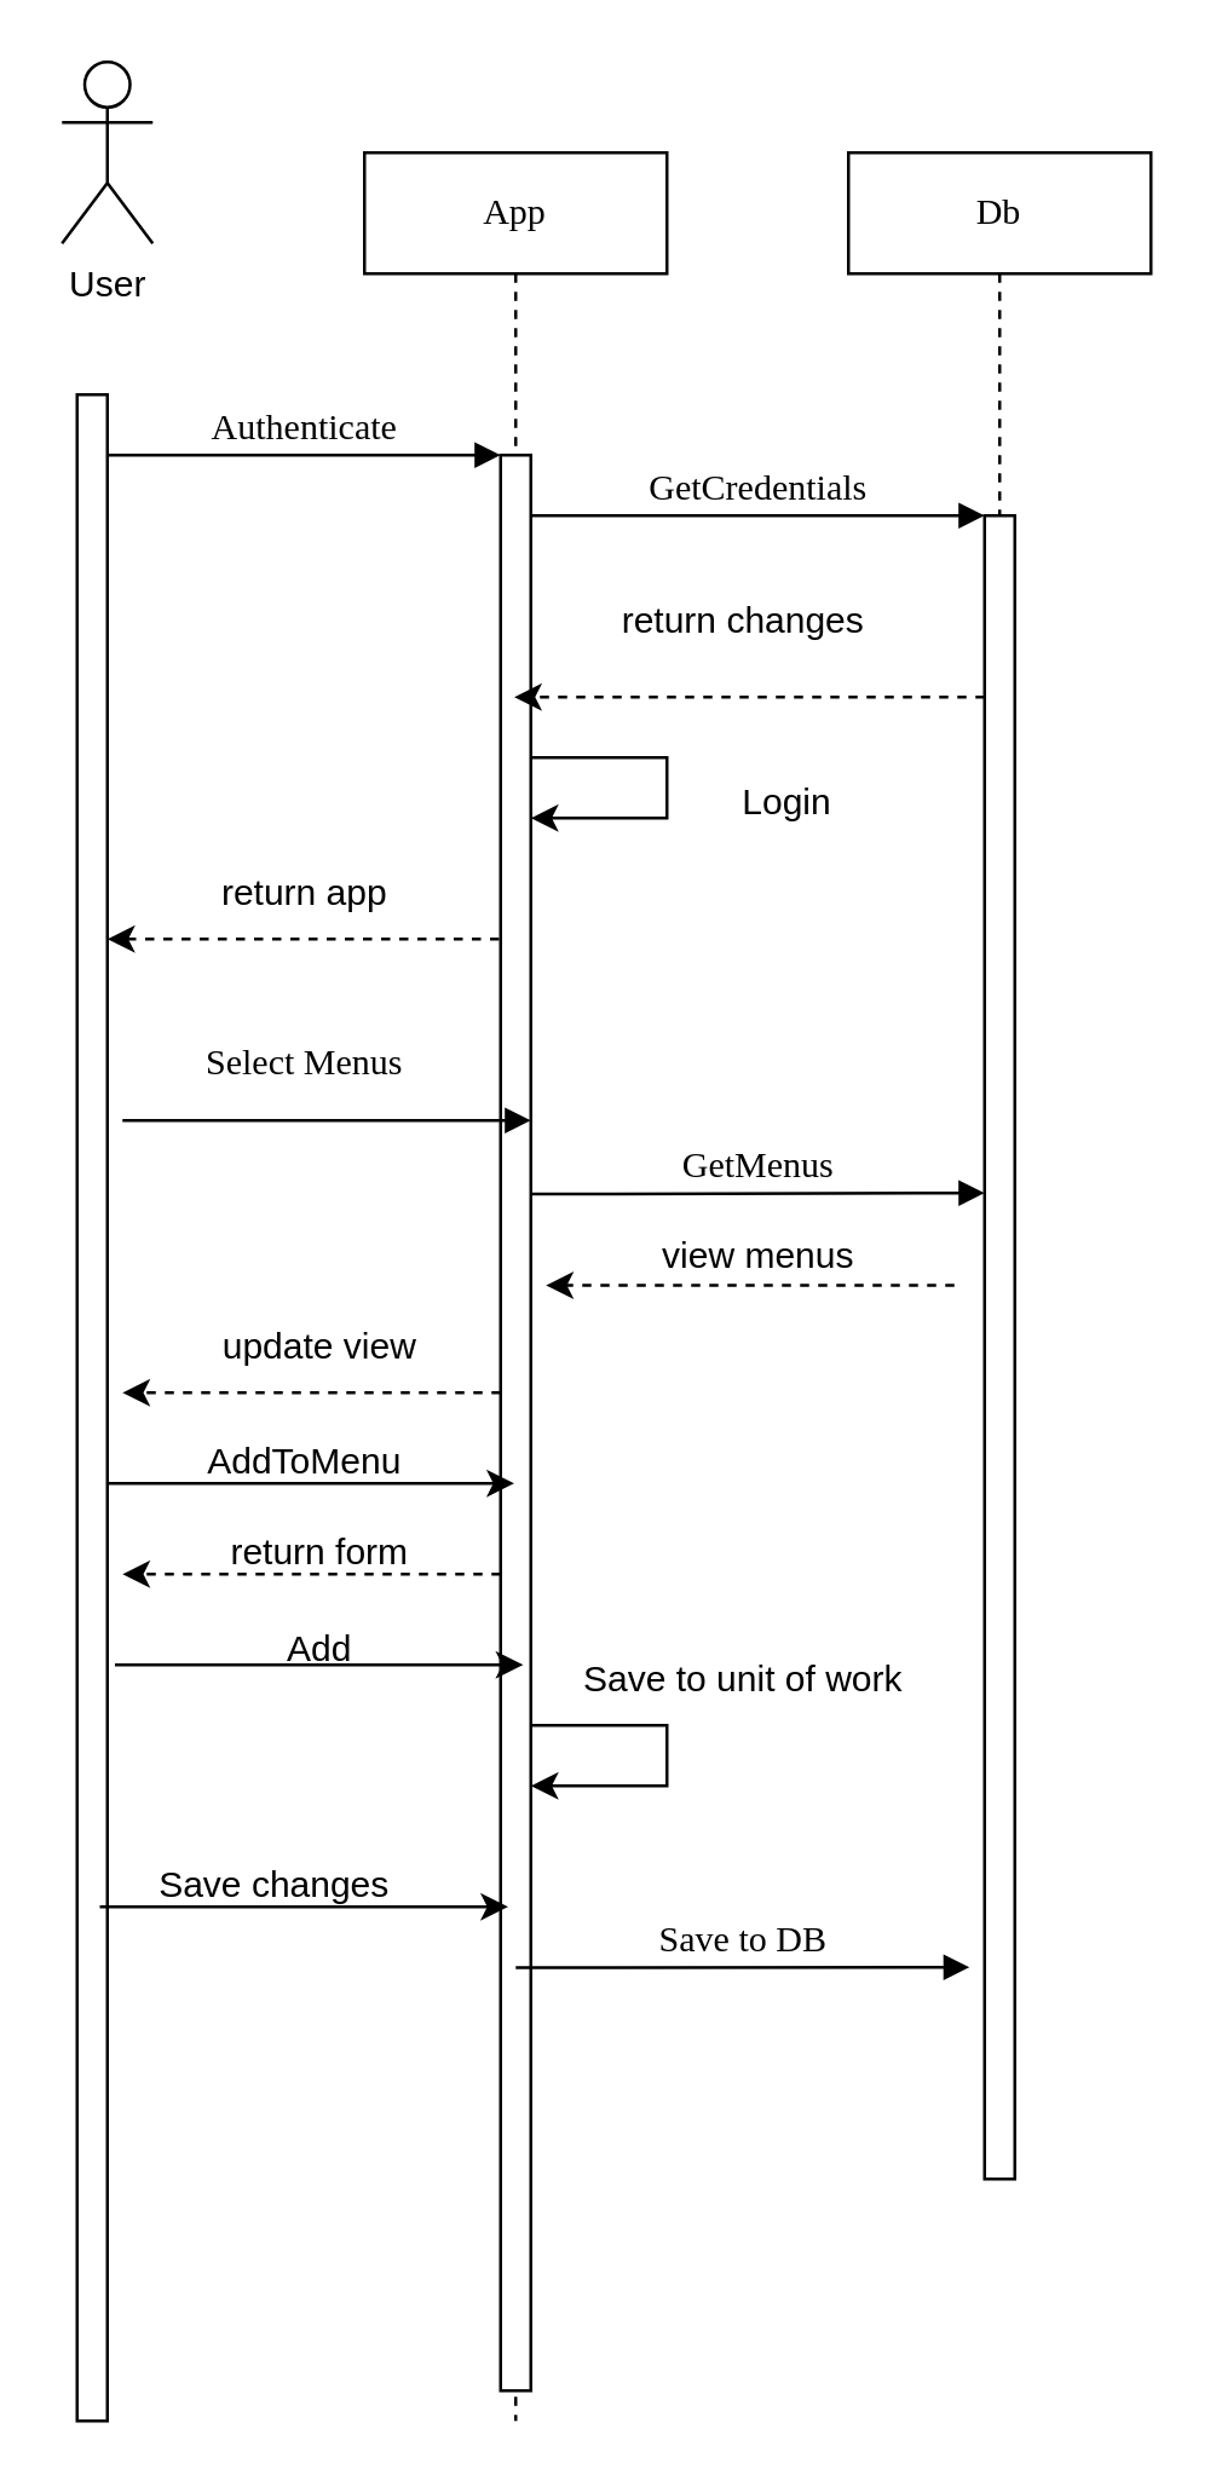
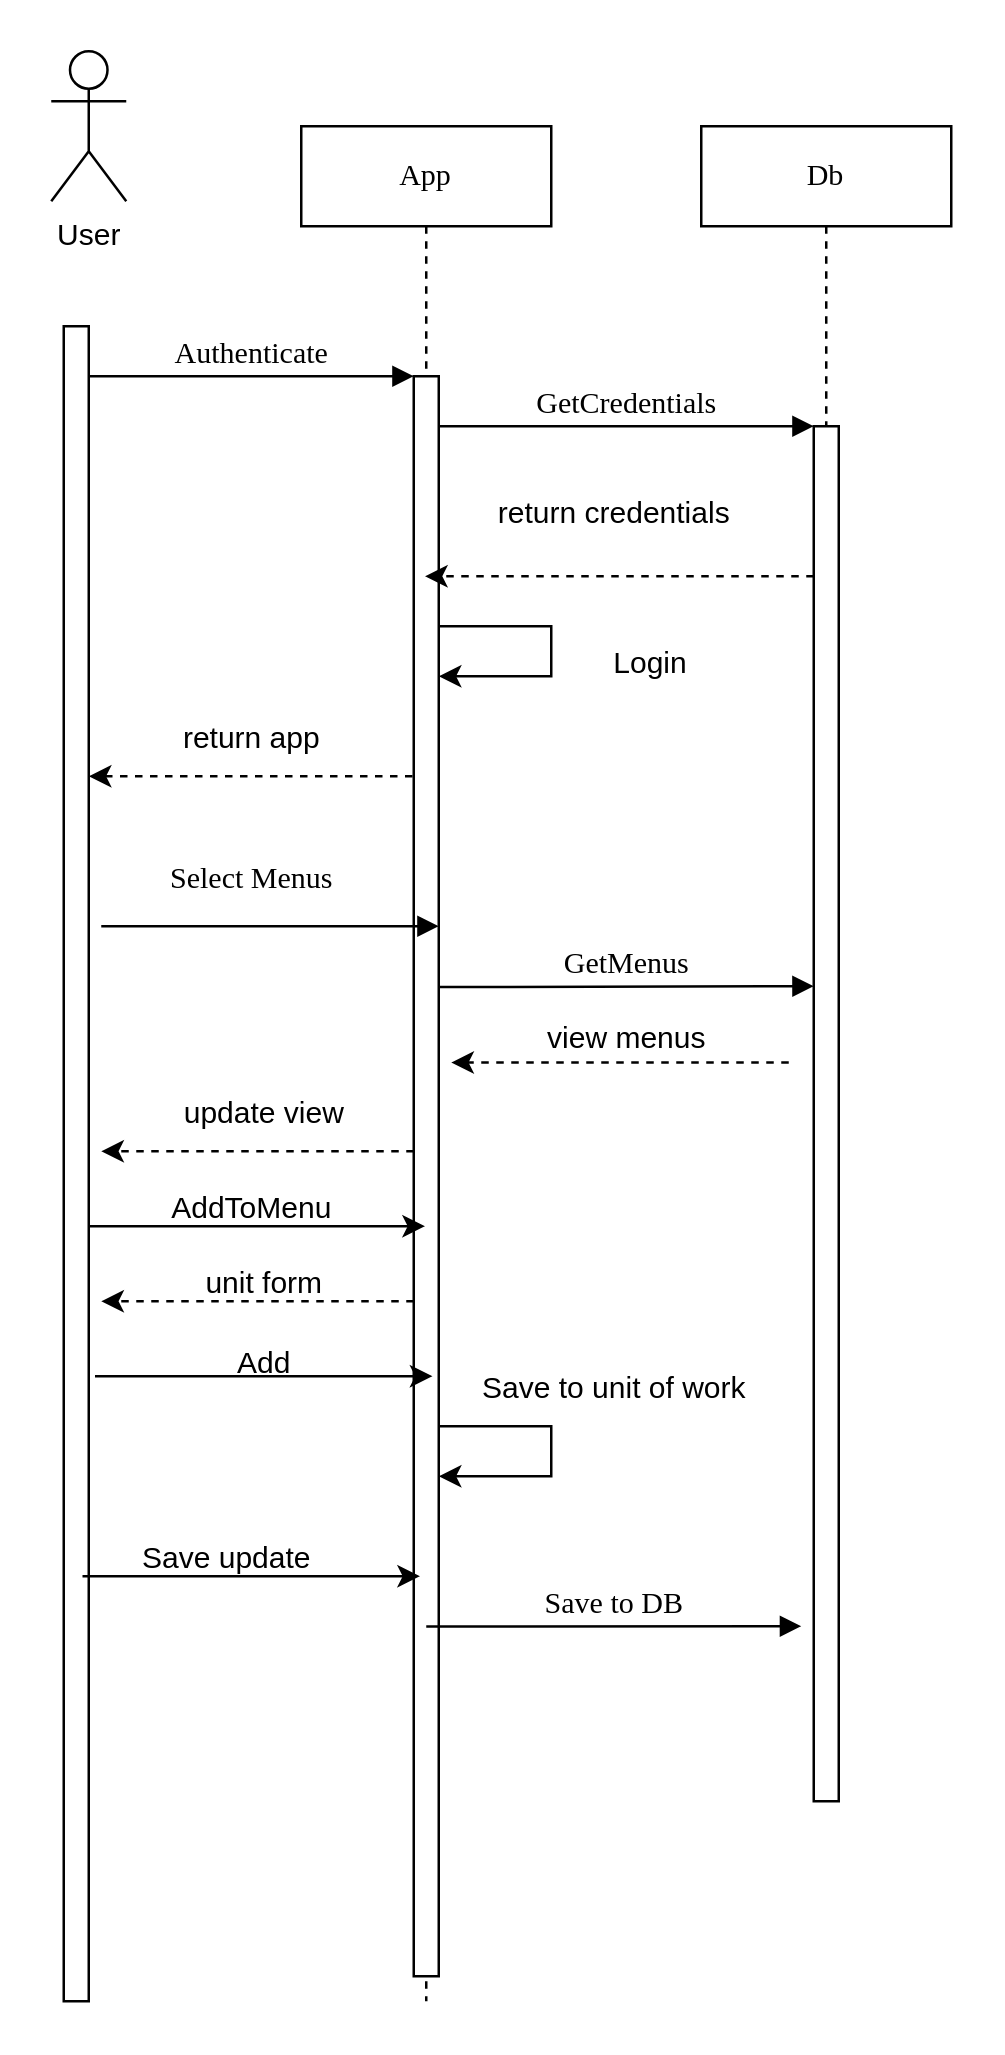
- <mxCell id="25" value="return changes" style="text;html=1;align=center;verticalAlign=middle;resizable=0;points=[];autosize=1;strokeColor=none;fillColor=none;" parent="1" vertex="1"><mxGeometry x="185" y="190" width="120" height="30" as="geometry" /></mxCell>
+ <mxCell id="25" value="return credentials" style="text;html=1;align=center;verticalAlign=middle;resizable=0;points=[];autosize=1;strokeColor=none;fillColor=none;" parent="1" vertex="1"><mxGeometry x="185" y="190" width="120" height="30" as="geometry" /></mxCell>
- <mxCell id="26" value="return form" style="text;html=1;align=center;verticalAlign=middle;resizable=0;points=[];autosize=1;strokeColor=none;fillColor=none;" parent="1" vertex="1"><mxGeometry x="65" y="498" width="80" height="30" as="geometry" /></mxCell>
+ <mxCell id="26" value="unit form" style="text;html=1;align=center;verticalAlign=middle;resizable=0;points=[];autosize=1;strokeColor=none;fillColor=none;" parent="1" vertex="1"><mxGeometry x="65" y="498" width="80" height="30" as="geometry" /></mxCell>
- <mxCell id="32" value="Save changes" style="text;html=1;align=center;verticalAlign=middle;resizable=0;points=[];autosize=1;strokeColor=none;fillColor=none;" vertex="1" parent="1"><mxGeometry x="40" y="608" width="100" height="30" as="geometry" /></mxCell>
+ <mxCell id="32" value="Save update" style="text;html=1;align=center;verticalAlign=middle;resizable=0;points=[];autosize=1;strokeColor=none;fillColor=none;" vertex="1" parent="1"><mxGeometry x="40" y="608" width="100" height="30" as="geometry" /></mxCell>
